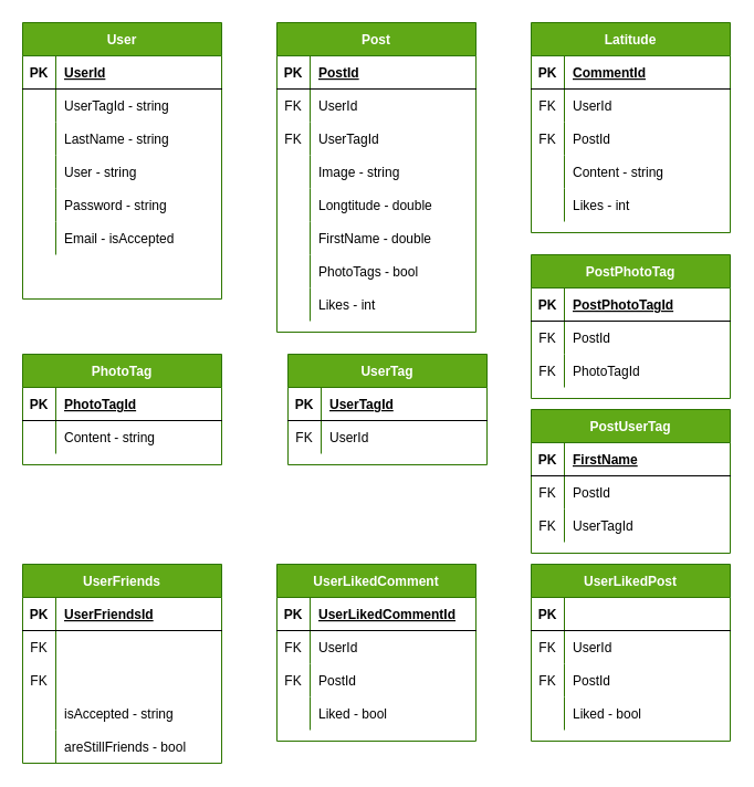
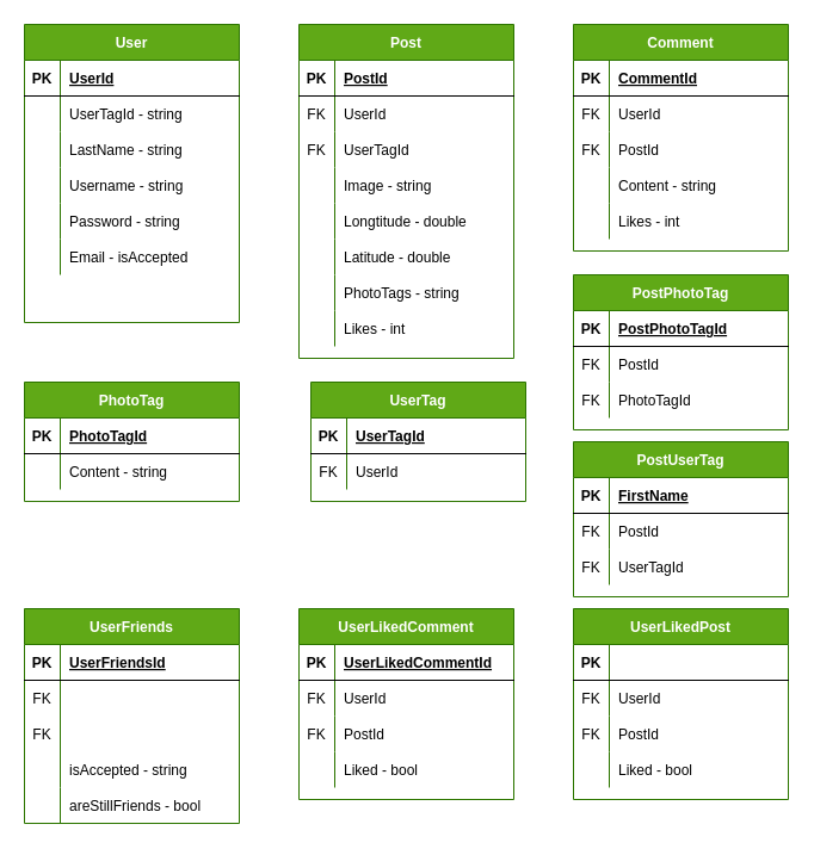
- <mxCell id="48" value="Latitude" style="shape=table;startSize=30;container=1;collapsible=1;childLayout=tableLayout;fixedRows=1;rowLines=0;fontStyle=1;align=center;resizeLast=1;fillColor=#60a917;strokeColor=#2D7600;fontColor=#ffffff;" parent="1" vertex="1"><mxGeometry x="480" y="20" width="180" height="190" as="geometry" /></mxCell>
+ <mxCell id="48" value="Comment" style="shape=table;startSize=30;container=1;collapsible=1;childLayout=tableLayout;fixedRows=1;rowLines=0;fontStyle=1;align=center;resizeLast=1;fillColor=#60a917;strokeColor=#2D7600;fontColor=#ffffff;" parent="1" vertex="1"><mxGeometry x="480" y="20" width="180" height="190" as="geometry" /></mxCell>
- <mxCell id="14" value="User - string" style="shape=partialRectangle;connectable=0;fillColor=none;top=0;left=0;bottom=0;right=0;align=left;spacingLeft=6;overflow=hidden;" parent="12" vertex="1"><mxGeometry x="30" width="150" height="30" as="geometry" /></mxCell>
+ <mxCell id="14" value="Username - string" style="shape=partialRectangle;connectable=0;fillColor=none;top=0;left=0;bottom=0;right=0;align=left;spacingLeft=6;overflow=hidden;" parent="12" vertex="1"><mxGeometry x="30" width="150" height="30" as="geometry" /></mxCell>
- <mxCell id="41" value="FirstName - double" style="shape=partialRectangle;connectable=0;fillColor=none;top=0;left=0;bottom=0;right=0;align=left;spacingLeft=6;overflow=hidden;" parent="39" vertex="1"><mxGeometry x="30" width="150" height="30" as="geometry" /></mxCell>
+ <mxCell id="41" value="Latitude - double" style="shape=partialRectangle;connectable=0;fillColor=none;top=0;left=0;bottom=0;right=0;align=left;spacingLeft=6;overflow=hidden;" parent="39" vertex="1"><mxGeometry x="30" width="150" height="30" as="geometry" /></mxCell>
- <mxCell id="44" value="PhotoTags - bool" style="shape=partialRectangle;connectable=0;fillColor=none;top=0;left=0;bottom=0;right=0;align=left;spacingLeft=6;overflow=hidden;" parent="42" vertex="1"><mxGeometry x="30" width="150" height="30" as="geometry" /></mxCell>
+ <mxCell id="44" value="PhotoTags - string" style="shape=partialRectangle;connectable=0;fillColor=none;top=0;left=0;bottom=0;right=0;align=left;spacingLeft=6;overflow=hidden;" parent="42" vertex="1"><mxGeometry x="30" width="150" height="30" as="geometry" /></mxCell>
